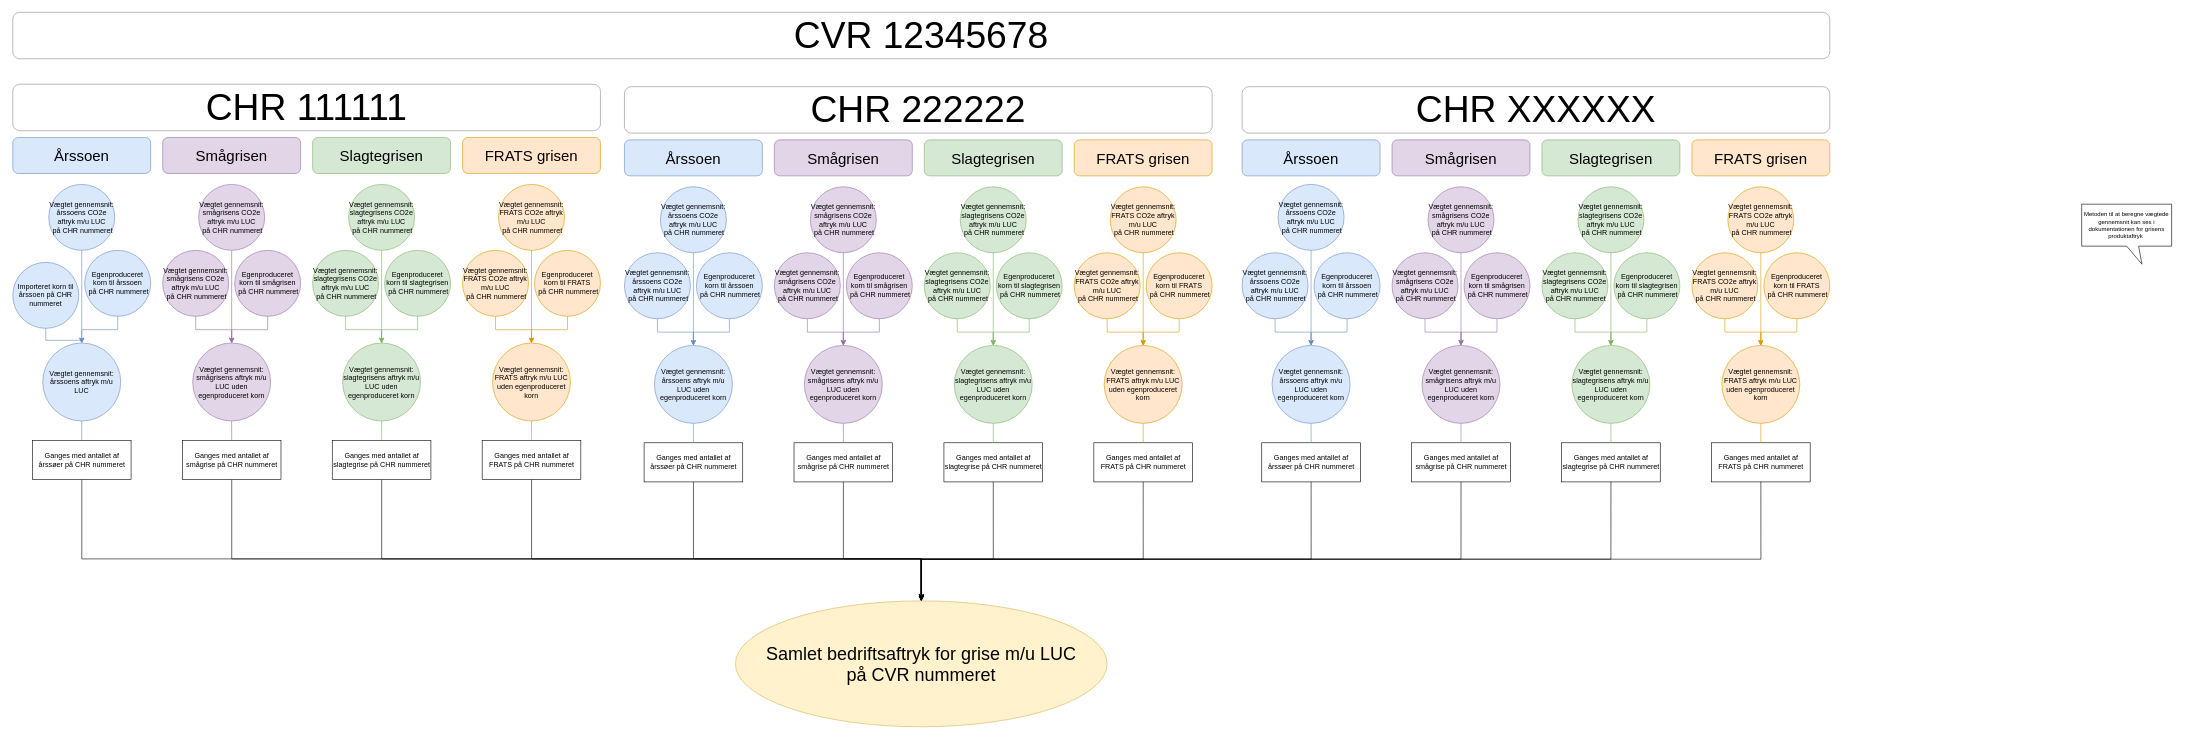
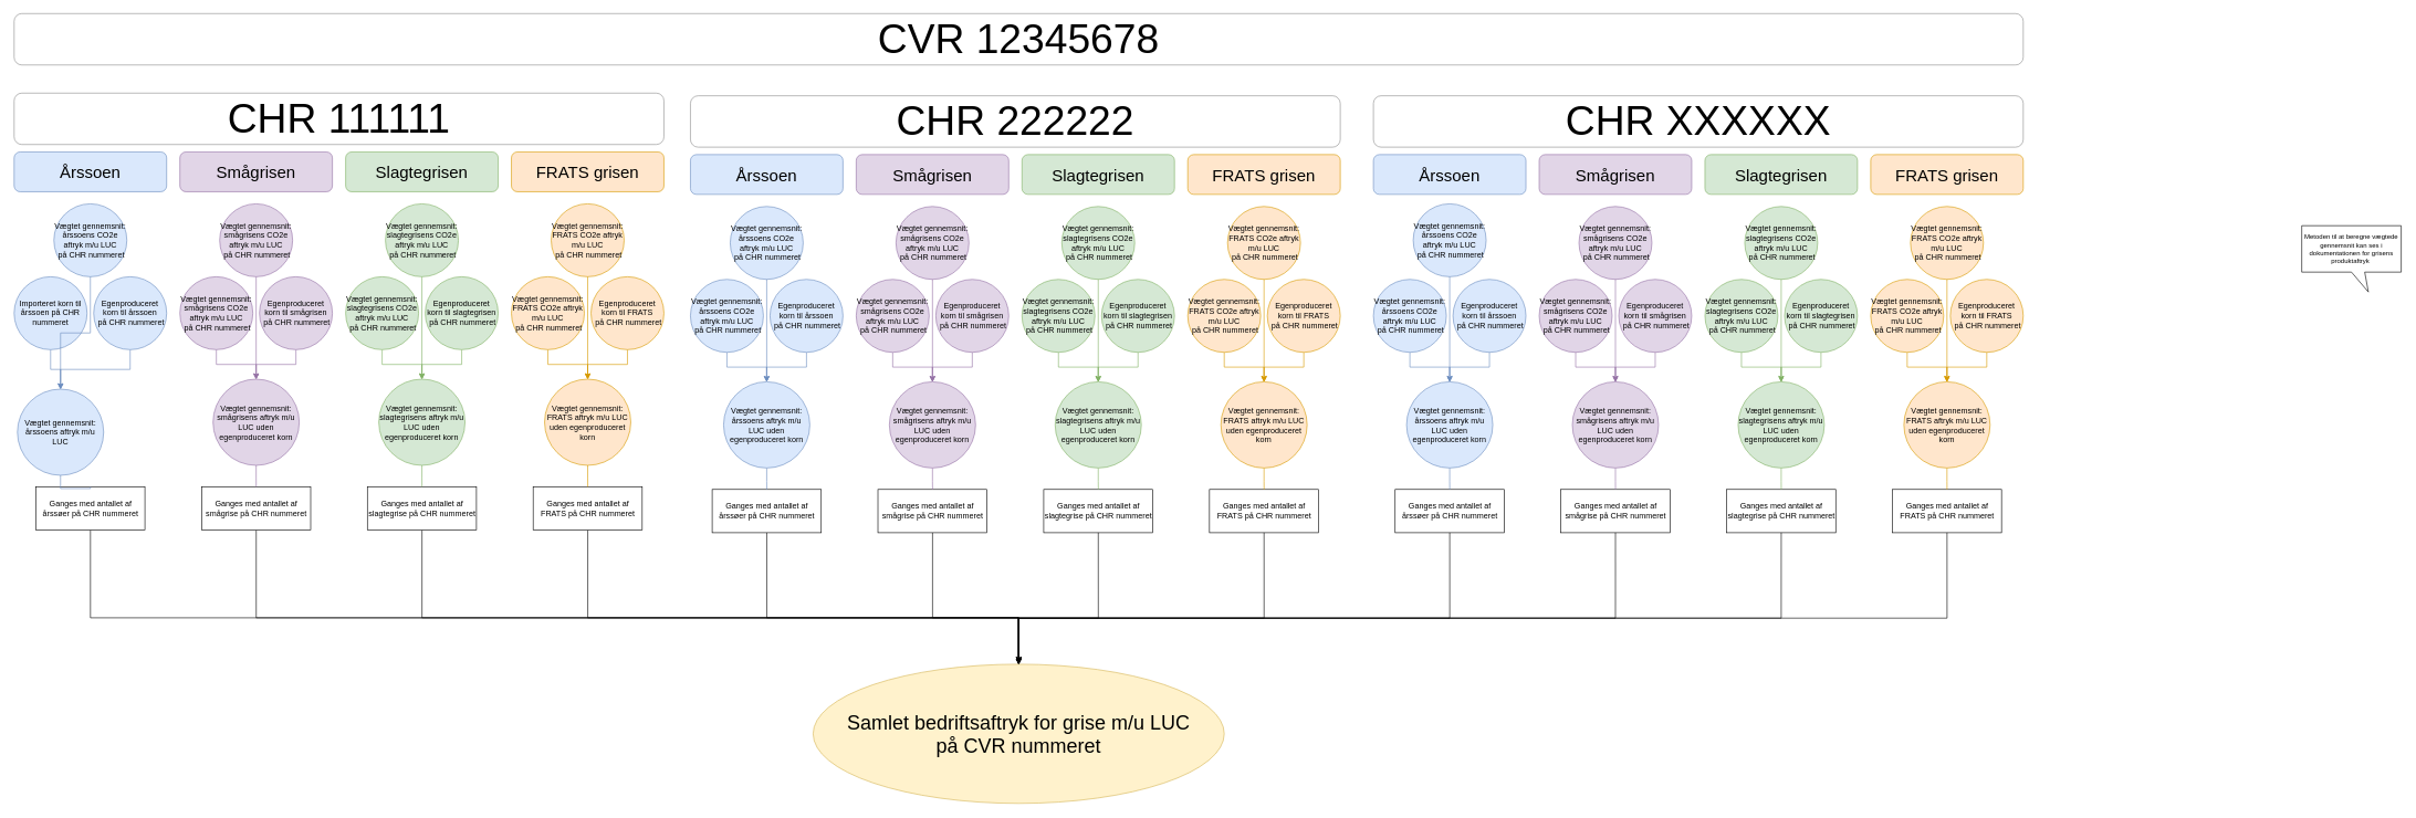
- <mxCell id="9" value="Importeret korn til årssoen på CHR nummeret" style="ellipse;whiteSpace=wrap;html=1;aspect=fixed;shadow=0;fontFamily=Helvetica;fontSize=12;align=center;strokeColor=#6c8ebf;fillColor=#dae8fc;sketch=0;" parent="1" vertex="1"><mxGeometry x="20" y="437" width="110" height="110" as="geometry" /></mxCell>
+ <mxCell id="9" value="Importeret korn til årssoen på CHR nummeret" style="ellipse;whiteSpace=wrap;html=1;aspect=fixed;shadow=0;fontFamily=Helvetica;fontSize=12;align=center;strokeColor=#6c8ebf;fillColor=#dae8fc;sketch=0;" parent="1" vertex="1"><mxGeometry x="20" y="417" width="110" height="110" as="geometry" /></mxCell>
- <mxCell id="13" value="Vægtet gennemsnit: årssoens aftryk m/u LUC" style="ellipse;whiteSpace=wrap;html=1;aspect=fixed;shadow=0;fontFamily=Helvetica;fontSize=12;align=center;strokeColor=#6c8ebf;fillColor=#dae8fc;sketch=0;" parent="1" vertex="1"><mxGeometry x="70" y="571.5" width="130" height="130" as="geometry" /></mxCell>
+ <mxCell id="13" value="Vægtet gennemsnit: årssoens aftryk m/u LUC" style="ellipse;whiteSpace=wrap;html=1;aspect=fixed;shadow=0;fontFamily=Helvetica;fontSize=12;align=center;strokeColor=#6c8ebf;fillColor=#dae8fc;sketch=0;" parent="1" vertex="1"><mxGeometry x="25" y="586.5" width="130" height="130" as="geometry" /></mxCell>
